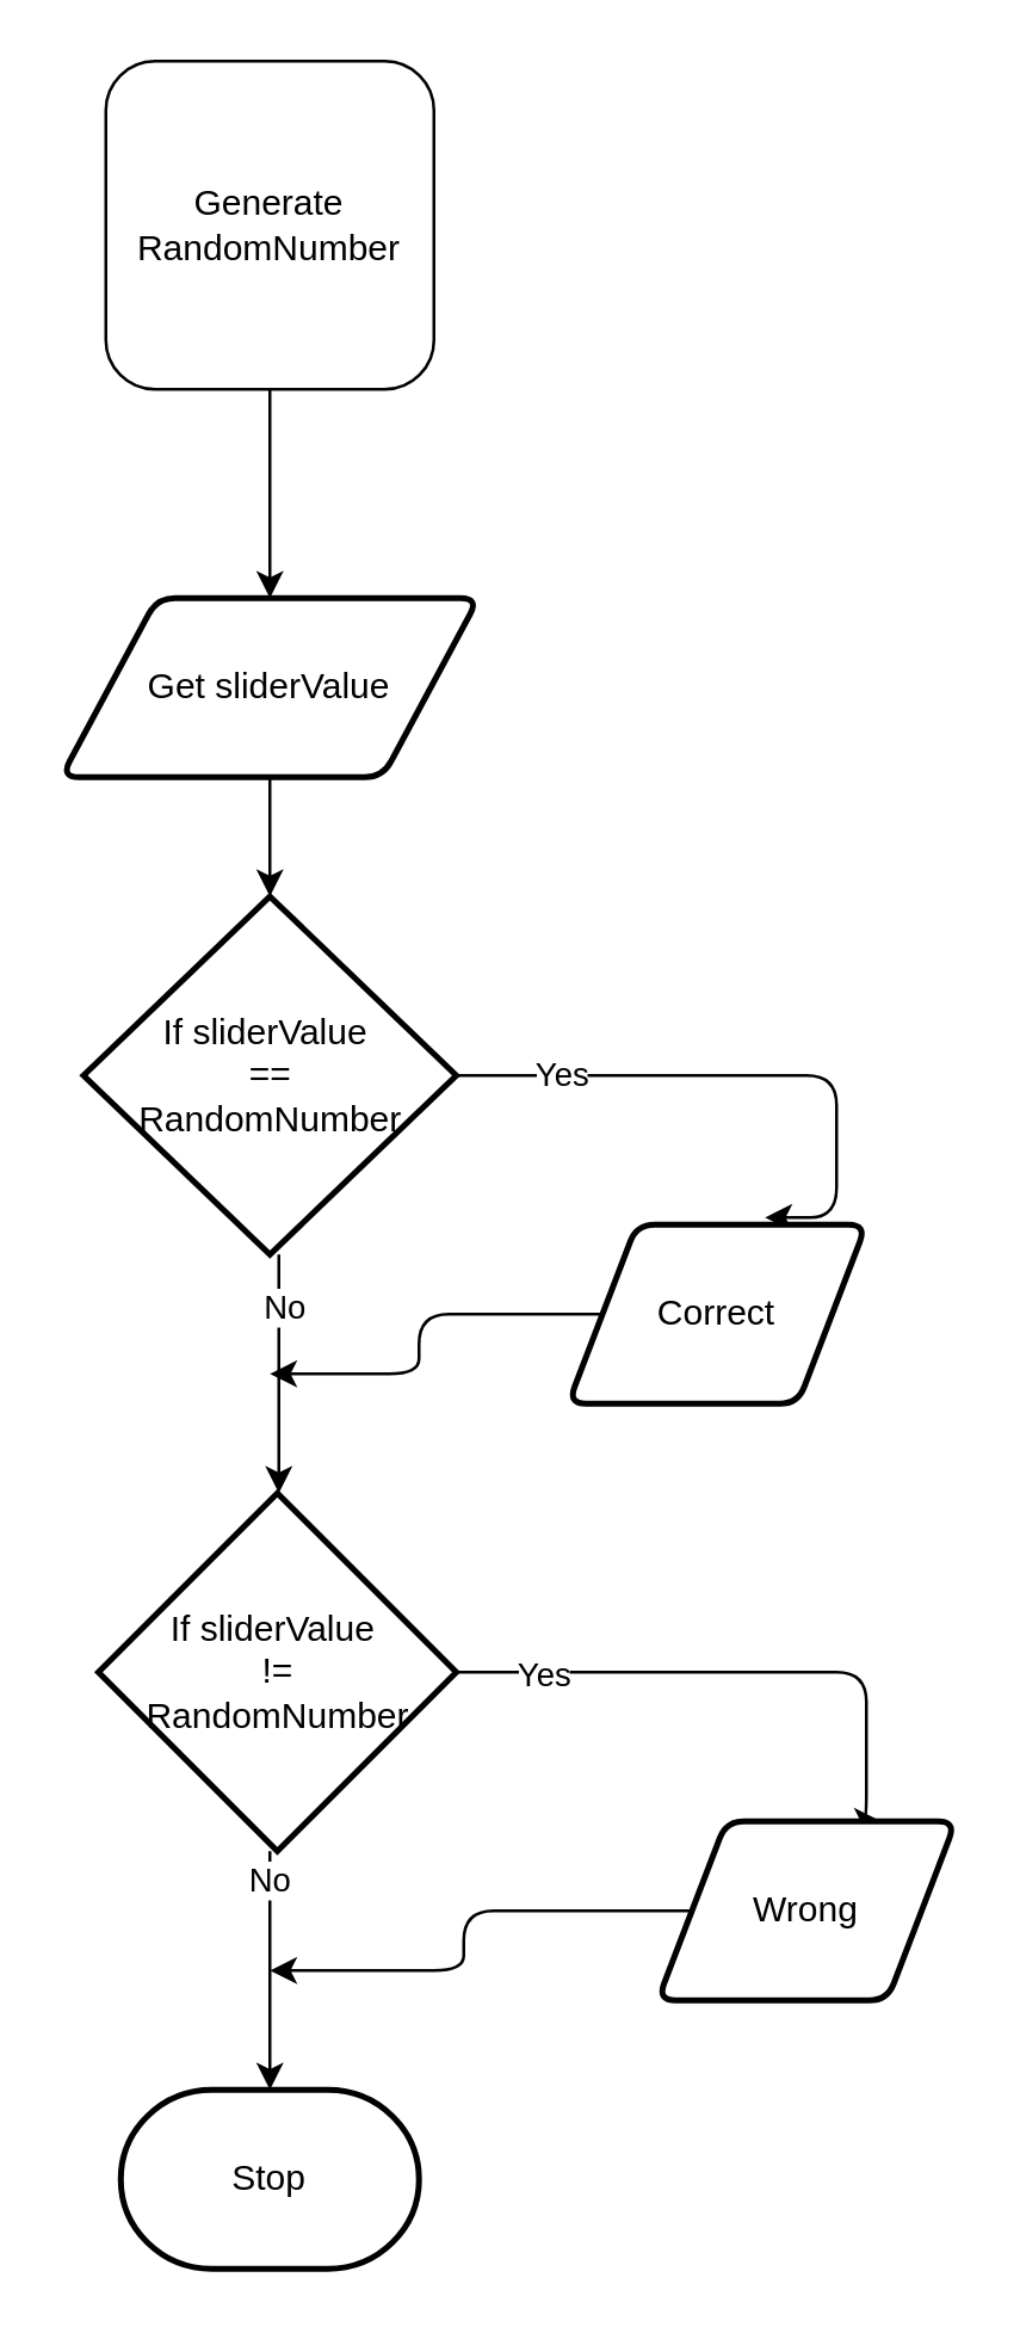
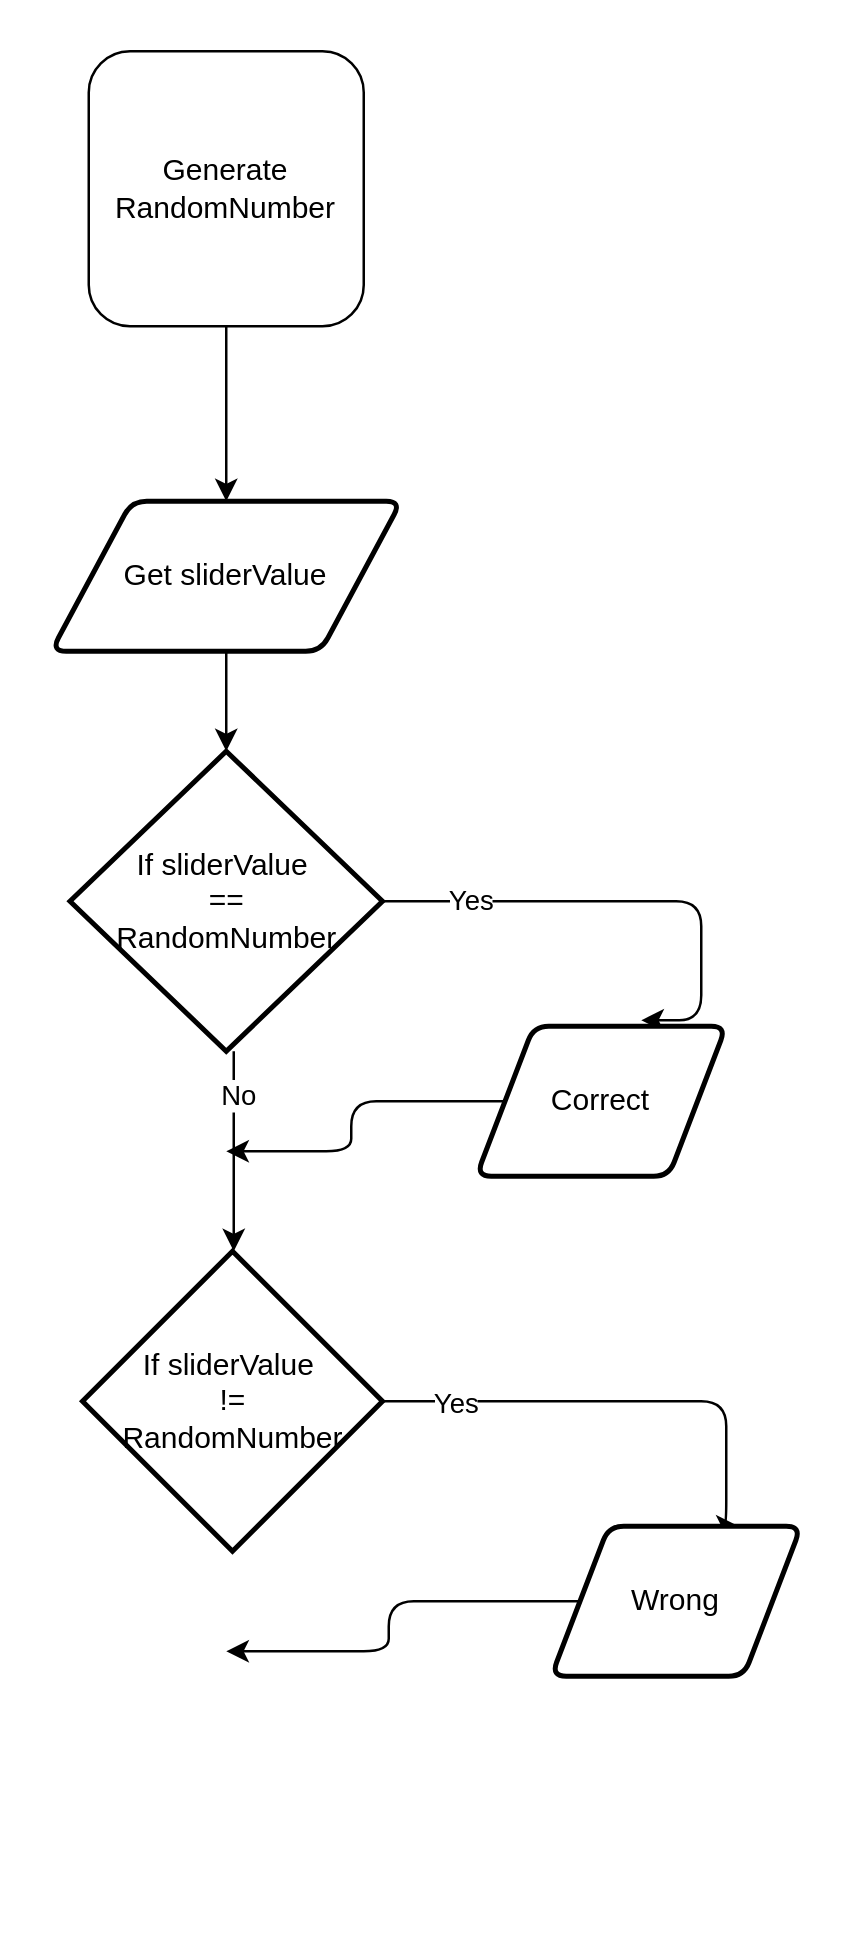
- <mxCell id="15" value="No" style="edgeStyle=elbowEdgeStyle;html=1;entryX=0.5;entryY=0;entryDx=0;entryDy=0;entryPerimeter=0;" edge="1" parent="1" source="16" target="2"><mxGeometry x="-0.75" relative="1" as="geometry"><mxPoint as="offset" /></mxGeometry></mxCell>
- <mxCell id="2" value="Stop" style="strokeWidth=2;html=1;shape=mxgraph.flowchart.terminator;whiteSpace=wrap;" parent="1" vertex="1"><mxGeometry x="40" y="700" width="100" height="60" as="geometry" /></mxCell>
